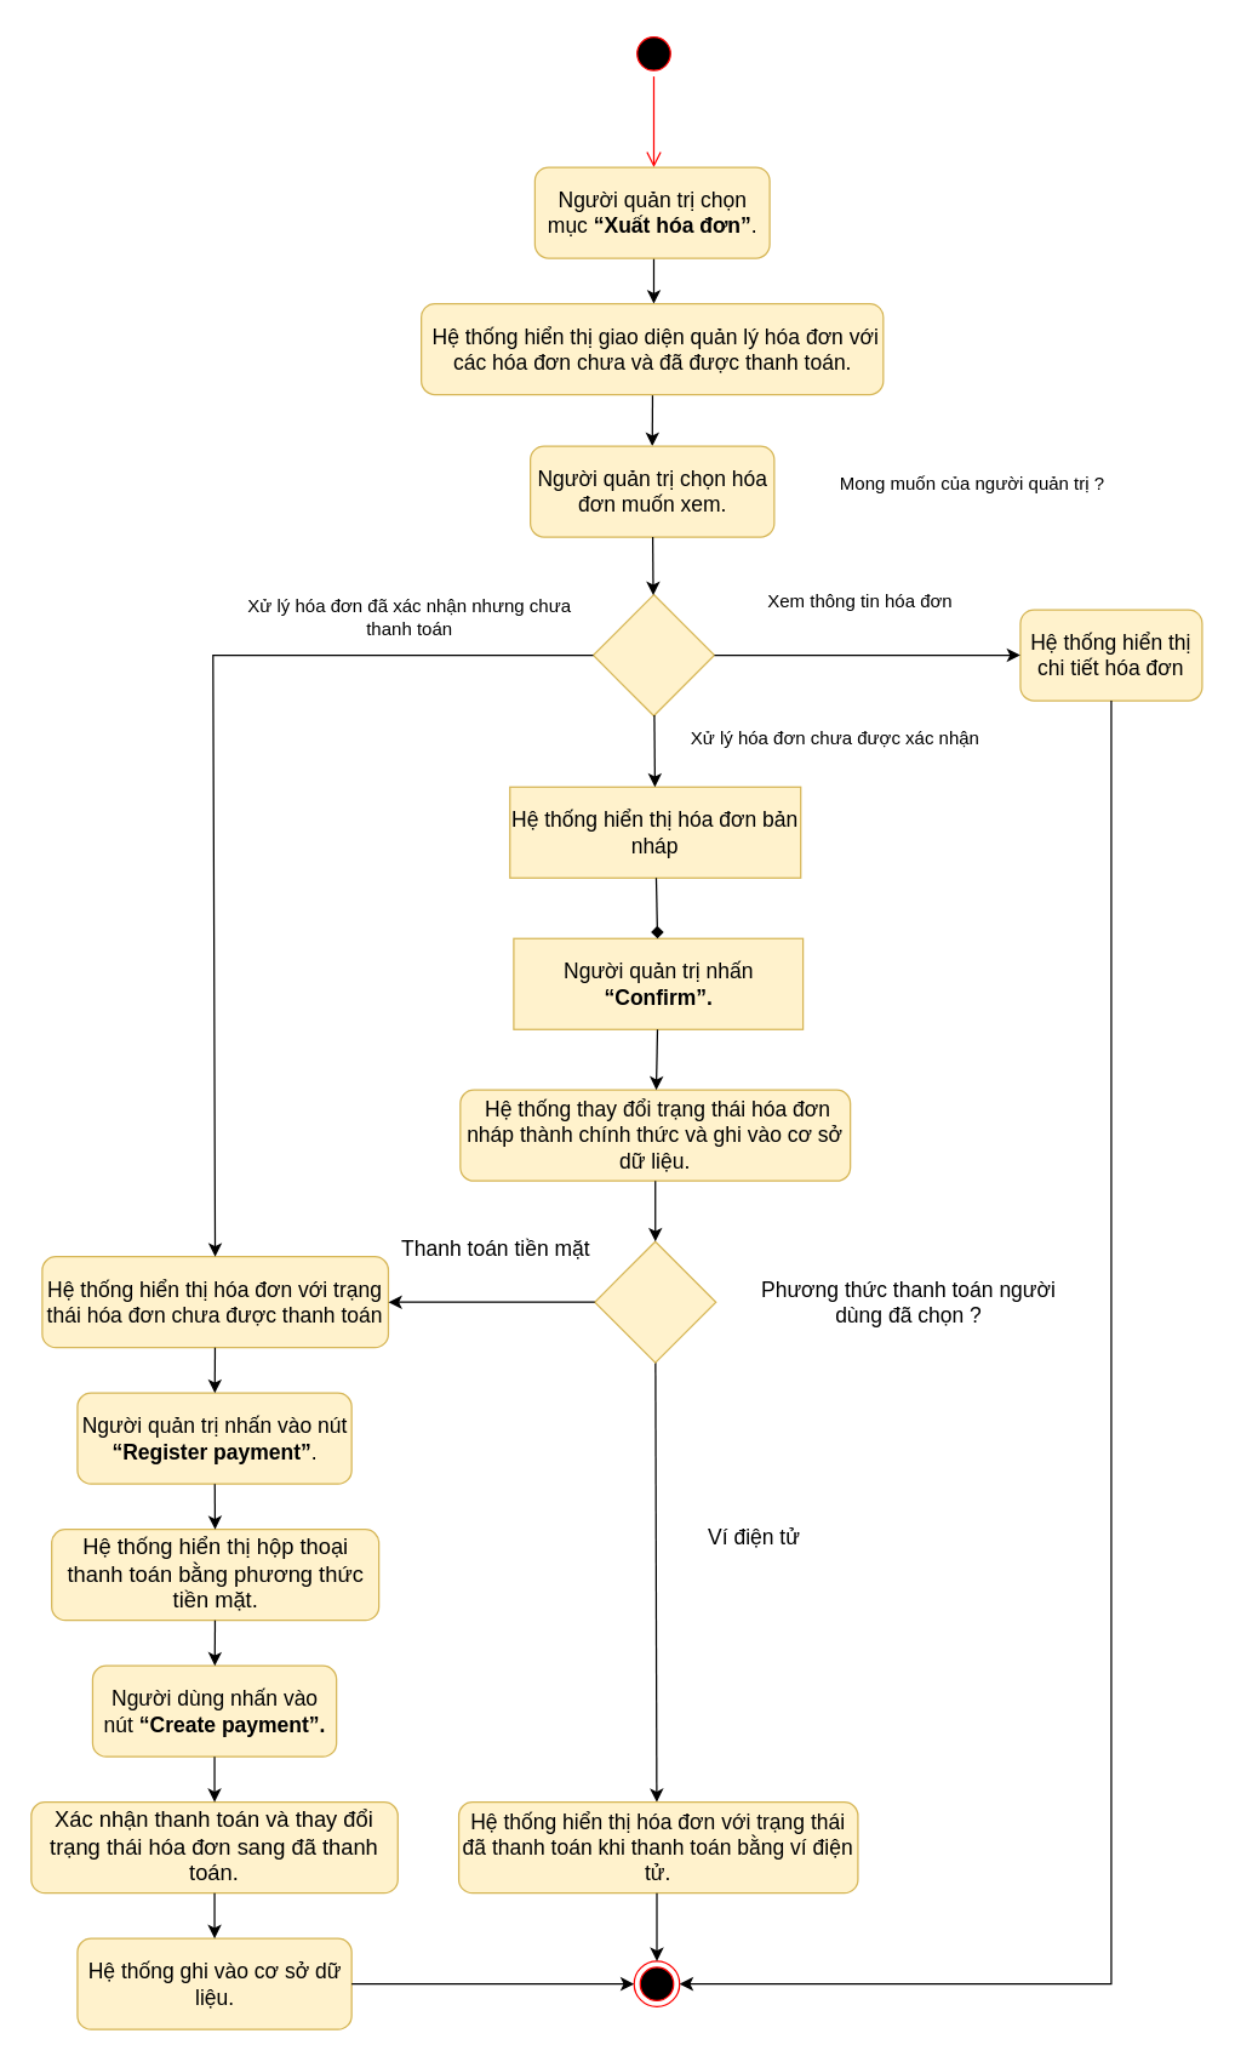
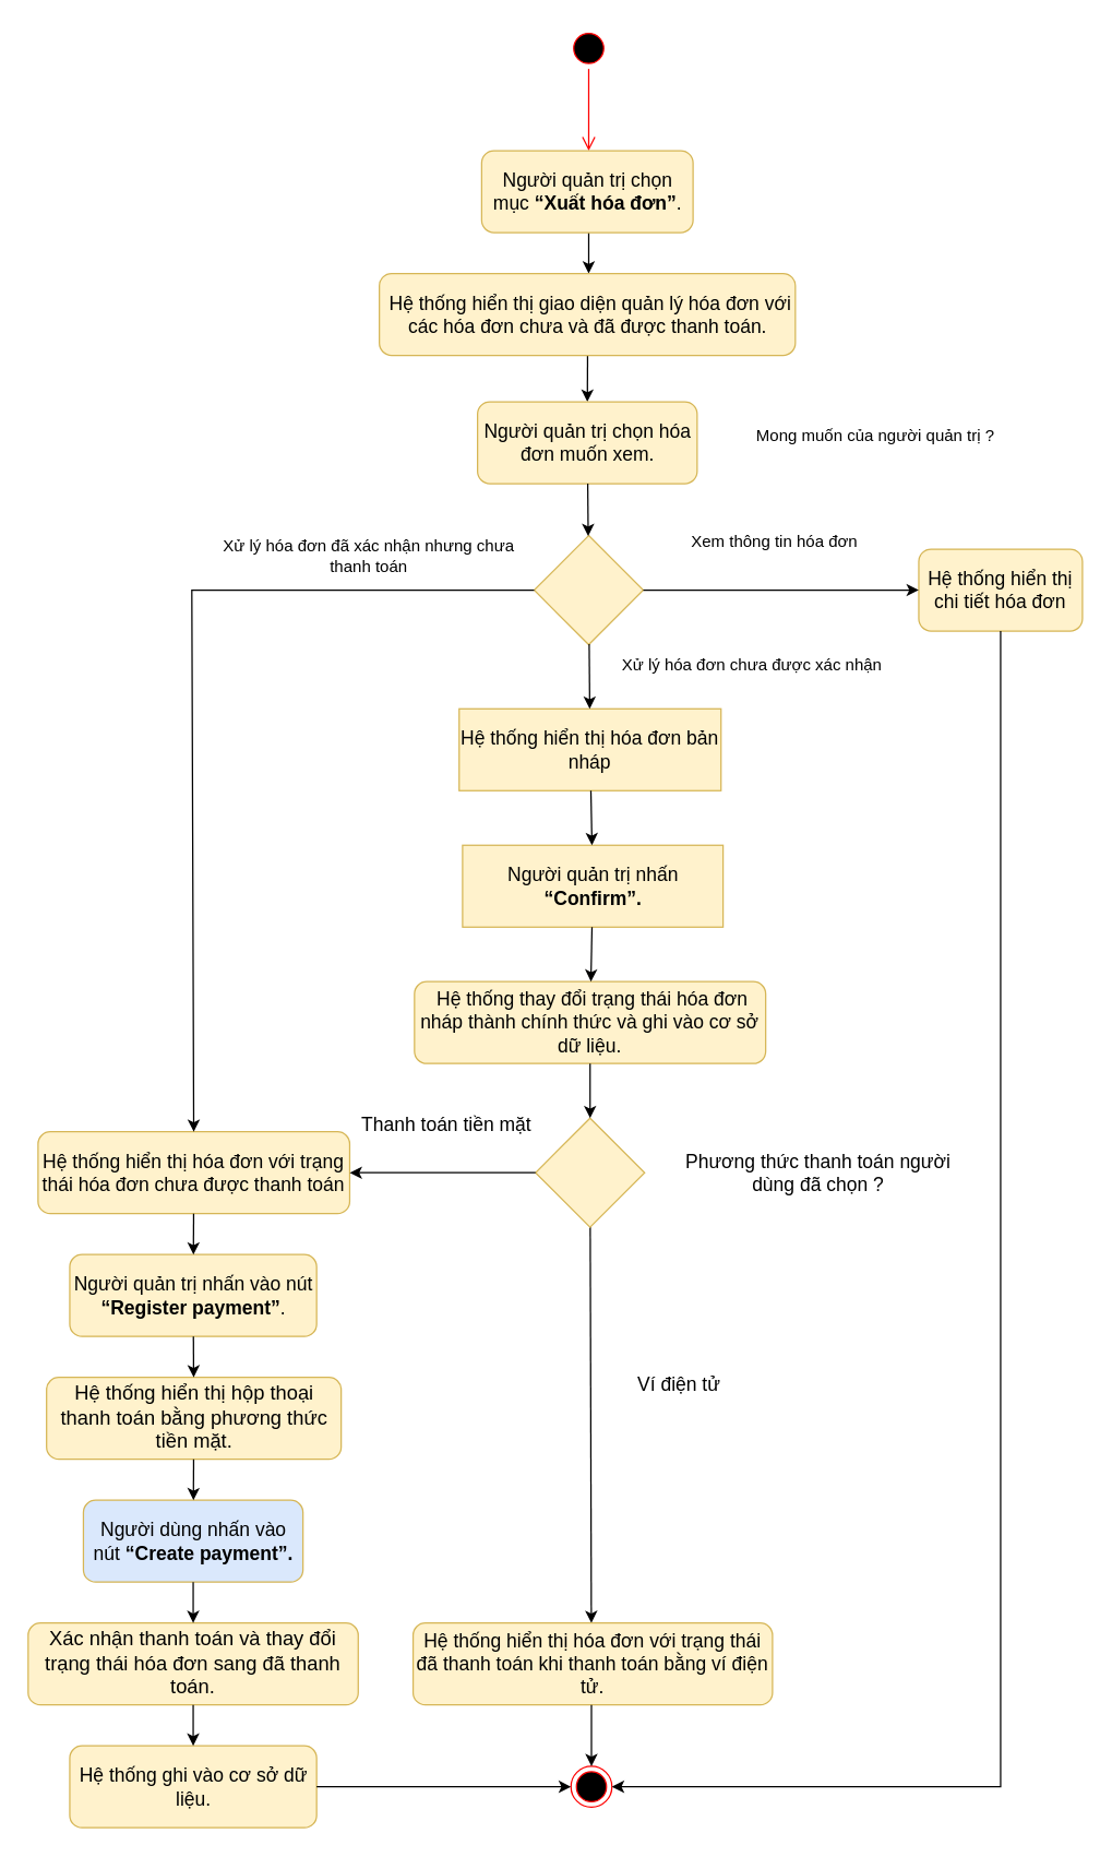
- <mxCell id="31" value="" style="endArrow=diamond;html=1;rounded=0;" edge="1" parent="1" source="30" target="26"><mxGeometry width="50" height="50" relative="1" as="geometry"><mxPoint x="251" y="639" as="sourcePoint" /><mxPoint x="301" y="589" as="targetPoint" /></mxGeometry></mxCell>
+ <mxCell id="31" value="" style="endArrow=classic;html=1;rounded=0;" edge="1" parent="1" source="30" target="26"><mxGeometry width="50" height="50" relative="1" as="geometry"><mxPoint x="251" y="639" as="sourcePoint" /><mxPoint x="301" y="589" as="targetPoint" /></mxGeometry></mxCell>
- <mxCell id="12" value="&lt;span id=&quot;docs-internal-guid-7dc5a85f-7fff-6788-427d-58af0dc36bc6&quot; style=&quot;font-size: 14px;&quot;&gt;&lt;span style=&quot;font-size: 14px; font-family: Calibri, sans-serif; background-color: transparent; font-variant-numeric: normal; font-variant-east-asian: normal; vertical-align: baseline;&quot;&gt;Người dùng nhấn vào nút &lt;/span&gt;&lt;span style=&quot;font-size: 14px; font-family: Calibri, sans-serif; background-color: transparent; font-weight: 700; font-variant-numeric: normal; font-variant-east-asian: normal; vertical-align: baseline;&quot;&gt;“Create payment”.&lt;/span&gt;&lt;/span&gt;" style="rounded=1;whiteSpace=wrap;html=1;fillColor=#fff2cc;strokeColor=#d6b656;fontSize=14;" vertex="1" parent="1"><mxGeometry x="60.5" y="1099" width="161" height="60" as="geometry" /></mxCell>
+ <mxCell id="12" value="&lt;span id=&quot;docs-internal-guid-7dc5a85f-7fff-6788-427d-58af0dc36bc6&quot; style=&quot;font-size: 14px;&quot;&gt;&lt;span style=&quot;font-size: 14px; font-family: Calibri, sans-serif; background-color: transparent; font-variant-numeric: normal; font-variant-east-asian: normal; vertical-align: baseline;&quot;&gt;Người dùng nhấn vào nút &lt;/span&gt;&lt;span style=&quot;font-size: 14px; font-family: Calibri, sans-serif; background-color: transparent; font-weight: 700; font-variant-numeric: normal; font-variant-east-asian: normal; vertical-align: baseline;&quot;&gt;“Create payment”.&lt;/span&gt;&lt;/span&gt;" style="rounded=1;whiteSpace=wrap;html=1;fillColor=#dae8fc;strokeColor=#d6b656;fontSize=14;" vertex="1" parent="1"><mxGeometry x="60.5" y="1099" width="161" height="60" as="geometry" /></mxCell>
